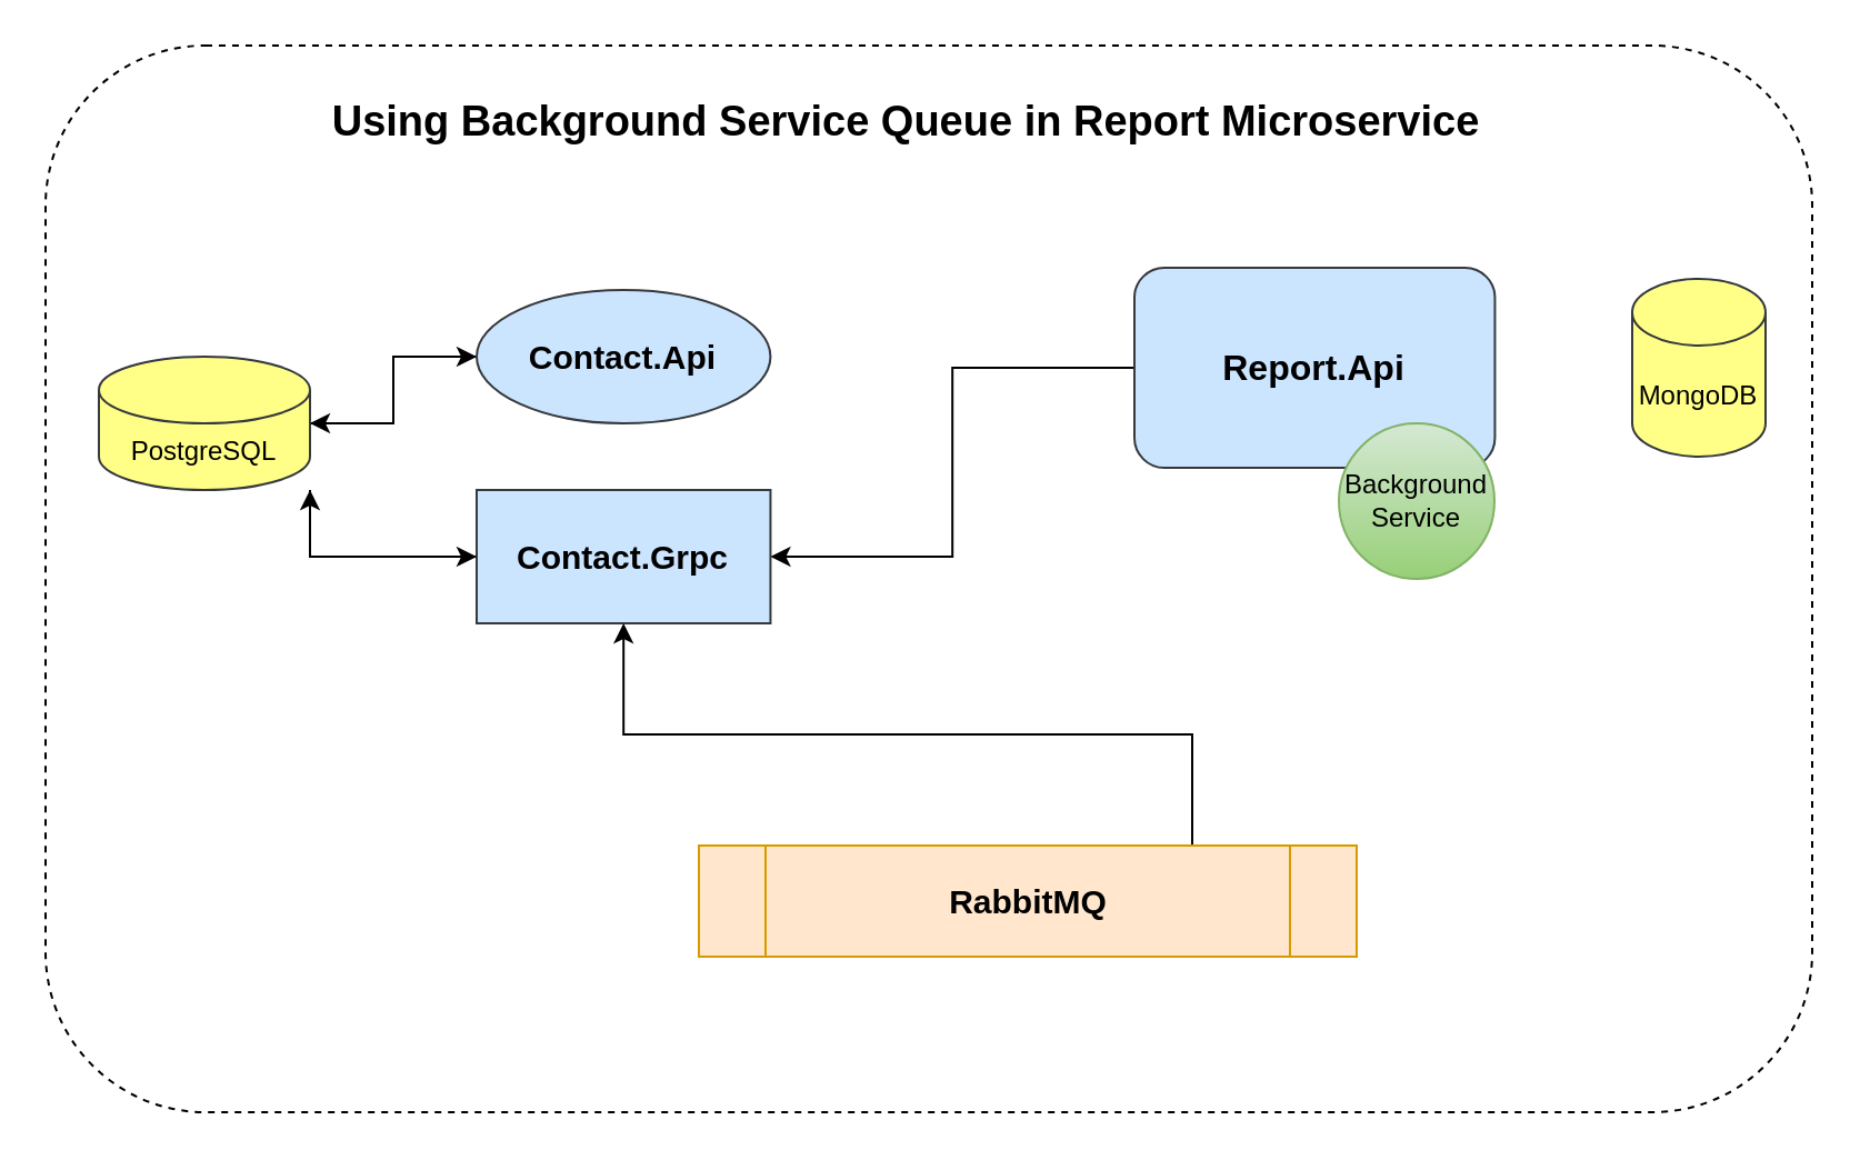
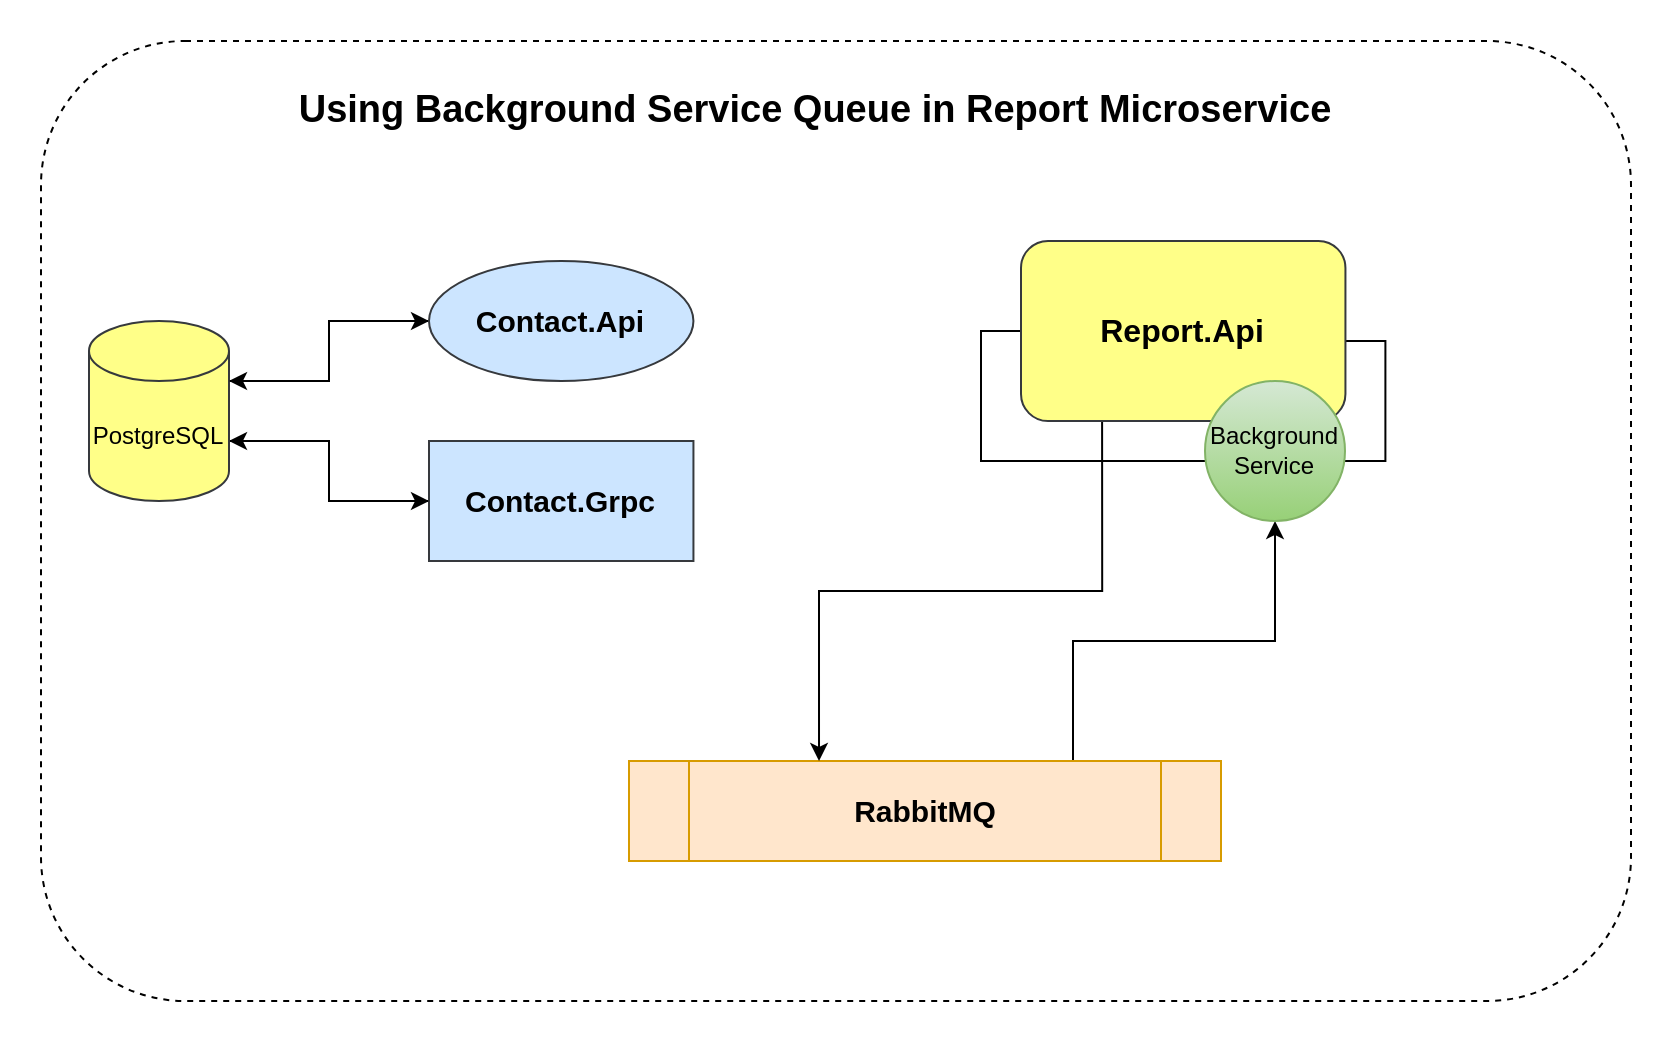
- <mxCell id="15" value="Report.Api" style="rounded=1;whiteSpace=wrap;html=1;fillColor=#cce5ff;strokeColor=#36393d;fontSize=16;fontStyle=1" vertex="1" parent="1"><mxGeometry x="510" y="120" width="162.22" height="90" as="geometry" /></mxCell>
+ <mxCell id="15" value="Report.Api" style="rounded=1;whiteSpace=wrap;html=1;fillColor=#ffff88;strokeColor=#36393d;fontSize=16;fontStyle=1;" vertex="1" parent="1"><mxGeometry x="510" y="120" width="162.22" height="90" as="geometry" /></mxCell>
- <mxCell id="8" value="MongoDB" style="shape=cylinder3;whiteSpace=wrap;html=1;boundedLbl=1;backgroundOutline=1;size=15;fillColor=#ffff88;strokeColor=#36393d;" parent="1" vertex="1"><mxGeometry x="734" y="125" width="60" height="80" as="geometry" /></mxCell>
- <mxCell id="7" value="PostgreSQL" style="shape=cylinder3;whiteSpace=wrap;html=1;boundedLbl=1;backgroundOutline=1;size=15;fillColor=#ffff88;strokeColor=#36393d;" parent="1" vertex="1"><mxGeometry x="44" y="160" width="95" height="60" as="geometry" /></mxCell>
+ <mxCell id="7" value="PostgreSQL" style="shape=cylinder3;whiteSpace=wrap;html=1;boundedLbl=1;backgroundOutline=1;size=15;fillColor=#ffff88;strokeColor=#36393d;" parent="1" vertex="1"><mxGeometry x="44" y="160" width="70" height="90" as="geometry" /></mxCell>
- <mxCell id="14" style="edgeStyle=orthogonalEdgeStyle;rounded=0;orthogonalLoop=1;jettySize=auto;html=1;exitX=0;exitY=0.5;exitDx=0;exitDy=0;entryX=1;entryY=0.5;entryDx=0;entryDy=0;" edge="1" parent="1" source="15" target="4"><mxGeometry relative="1" as="geometry" /></mxCell>
+ <mxCell id="14" style="edgeStyle=orthogonalEdgeStyle;rounded=0;orthogonalLoop=1;jettySize=auto;html=1;exitX=0;exitY=0.5;exitDx=0;exitDy=0;" edge="1" parent="1" source="15" target="16"><mxGeometry relative="1" as="geometry" /></mxCell>
+ <mxCell id="13" style="edgeStyle=orthogonalEdgeStyle;rounded=0;orthogonalLoop=1;jettySize=auto;html=1;exitX=0.25;exitY=1;exitDx=0;exitDy=0;entryX=0.321;entryY=0;entryDx=0;entryDy=0;entryPerimeter=0;" edge="1" parent="1" source="15" target="10"><mxGeometry relative="1" as="geometry" /></mxCell>
- <mxCell id="9" style="edgeStyle=orthogonalEdgeStyle;rounded=0;orthogonalLoop=1;jettySize=auto;html=1;exitX=0.75;exitY=0;exitDx=0;exitDy=0;" edge="1" parent="1" source="10" target="4"><mxGeometry relative="1" as="geometry" /></mxCell>
+ <mxCell id="9" style="edgeStyle=orthogonalEdgeStyle;rounded=0;orthogonalLoop=1;jettySize=auto;html=1;exitX=0.75;exitY=0;exitDx=0;exitDy=0;entryX=0.5;entryY=1;entryDx=0;entryDy=0;" edge="1" parent="1" source="10" target="16"><mxGeometry relative="1" as="geometry" /></mxCell>
